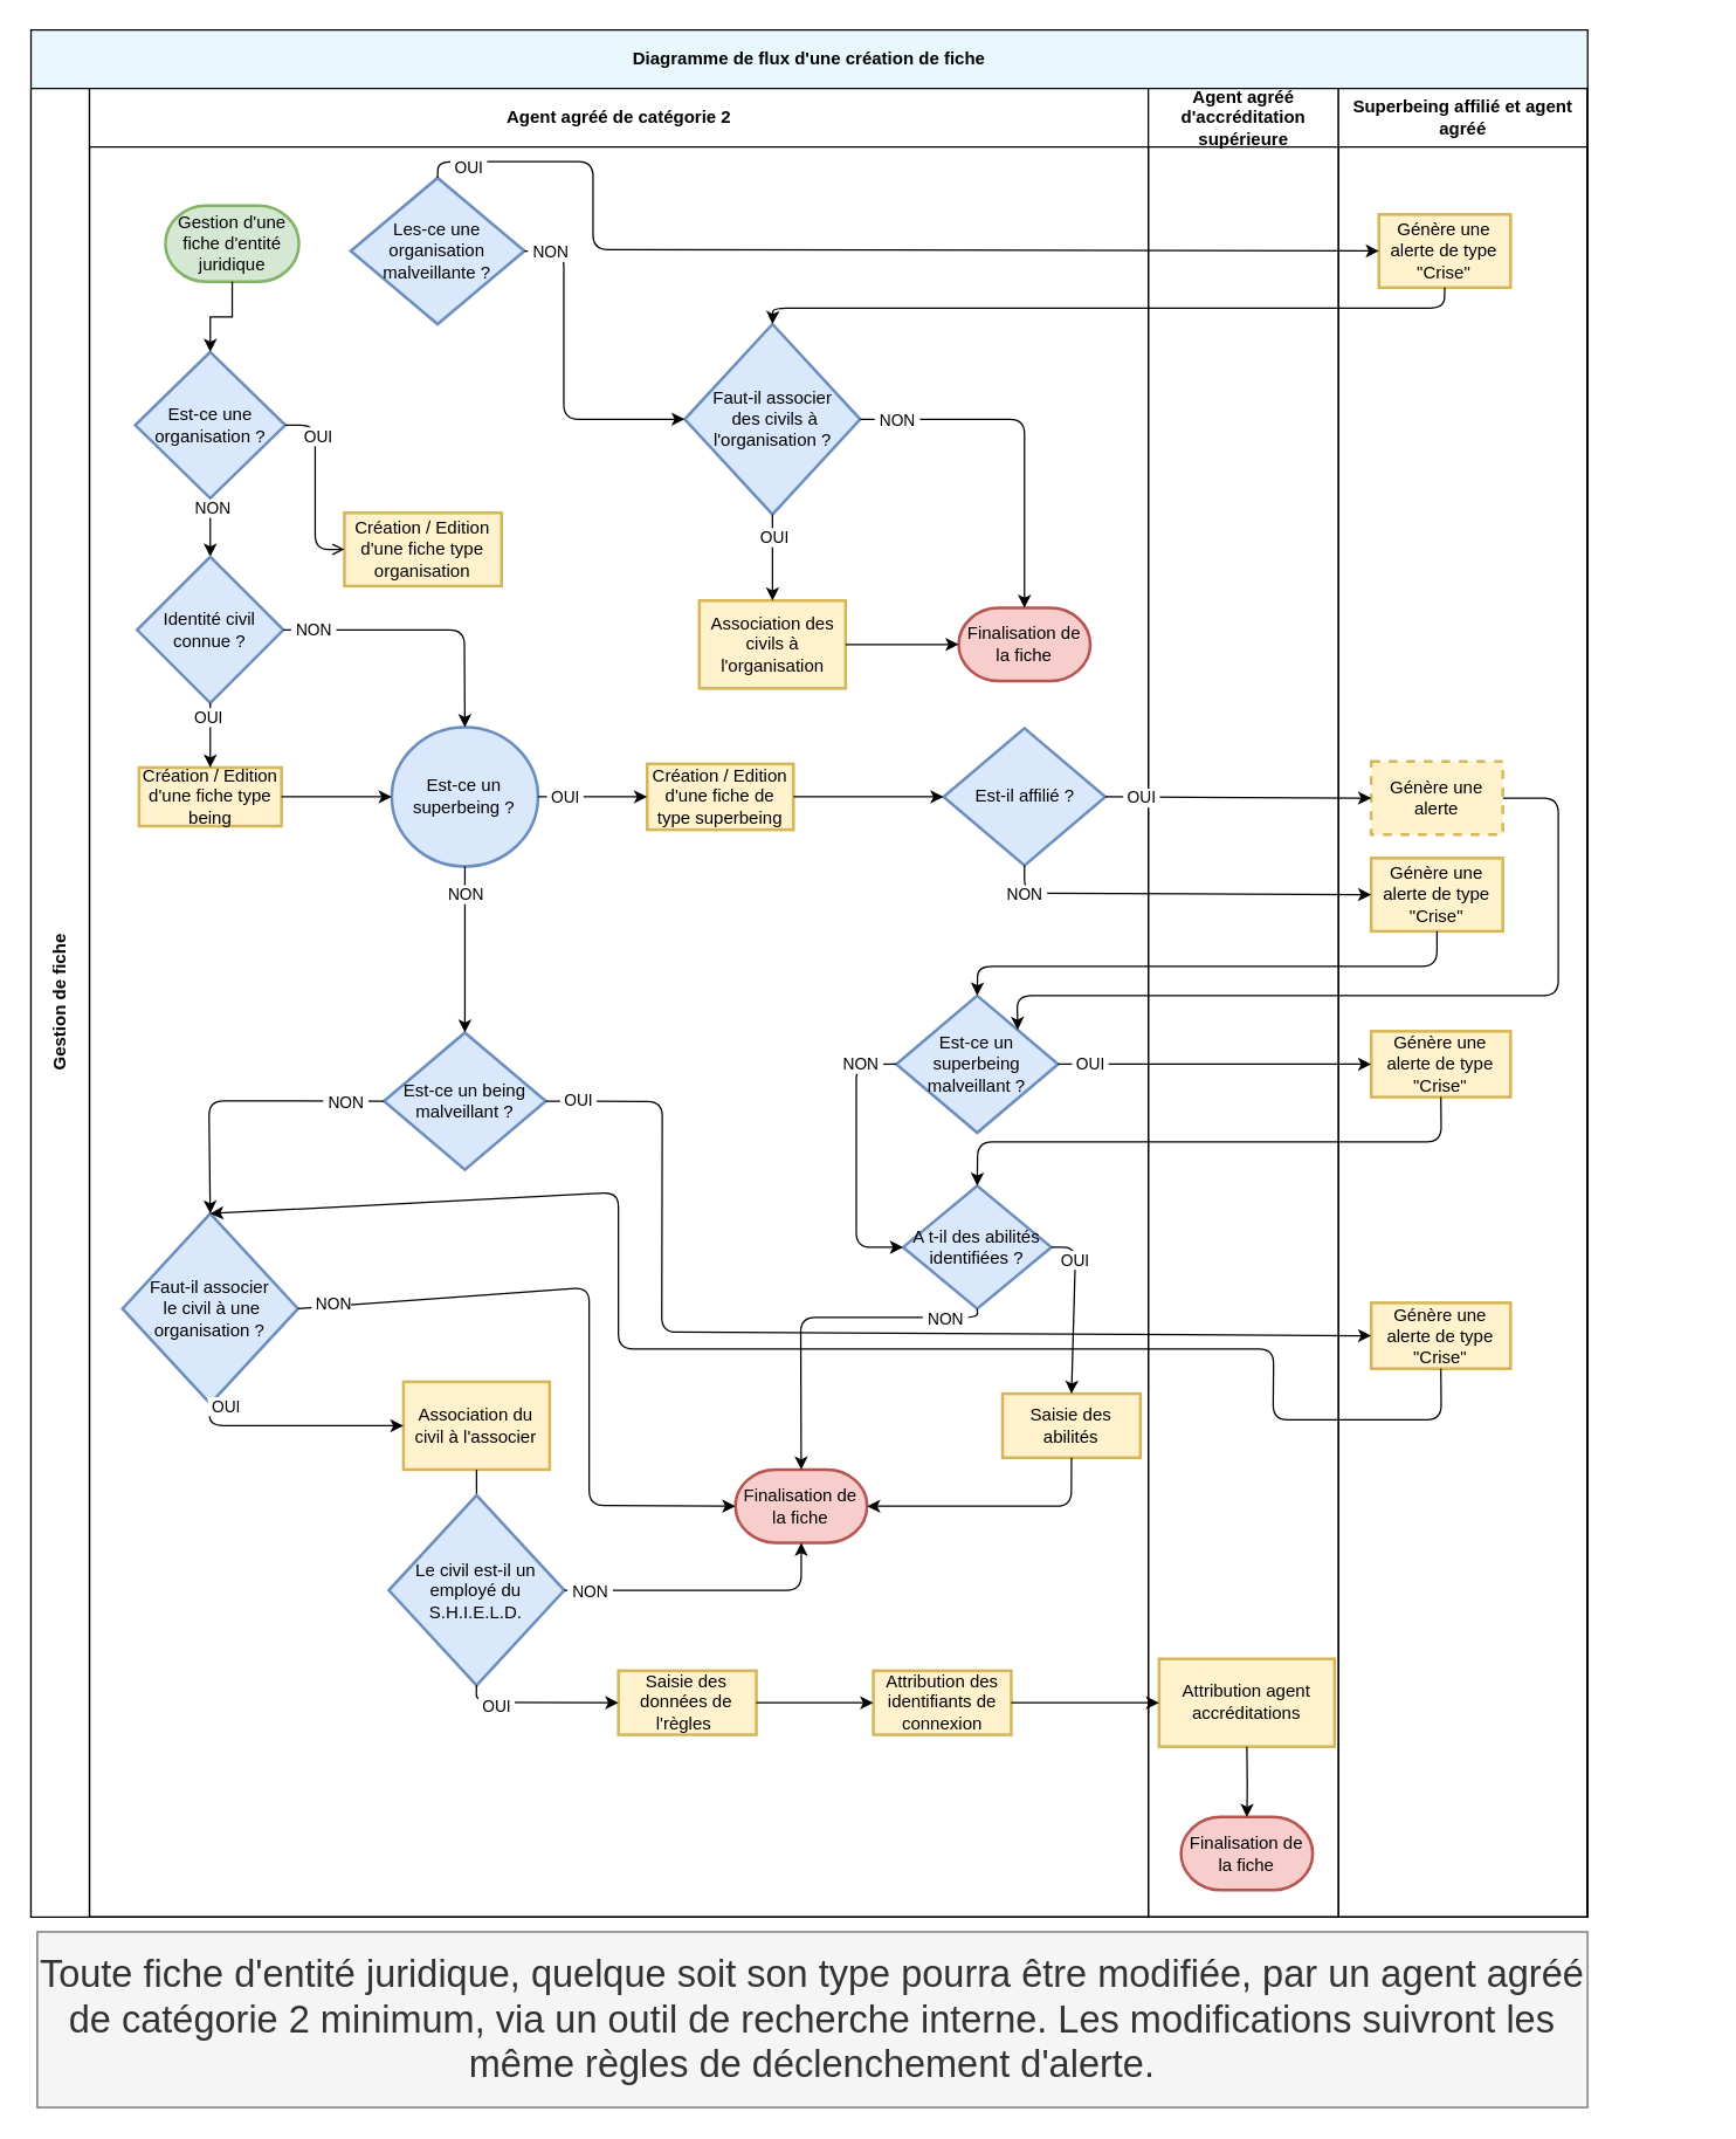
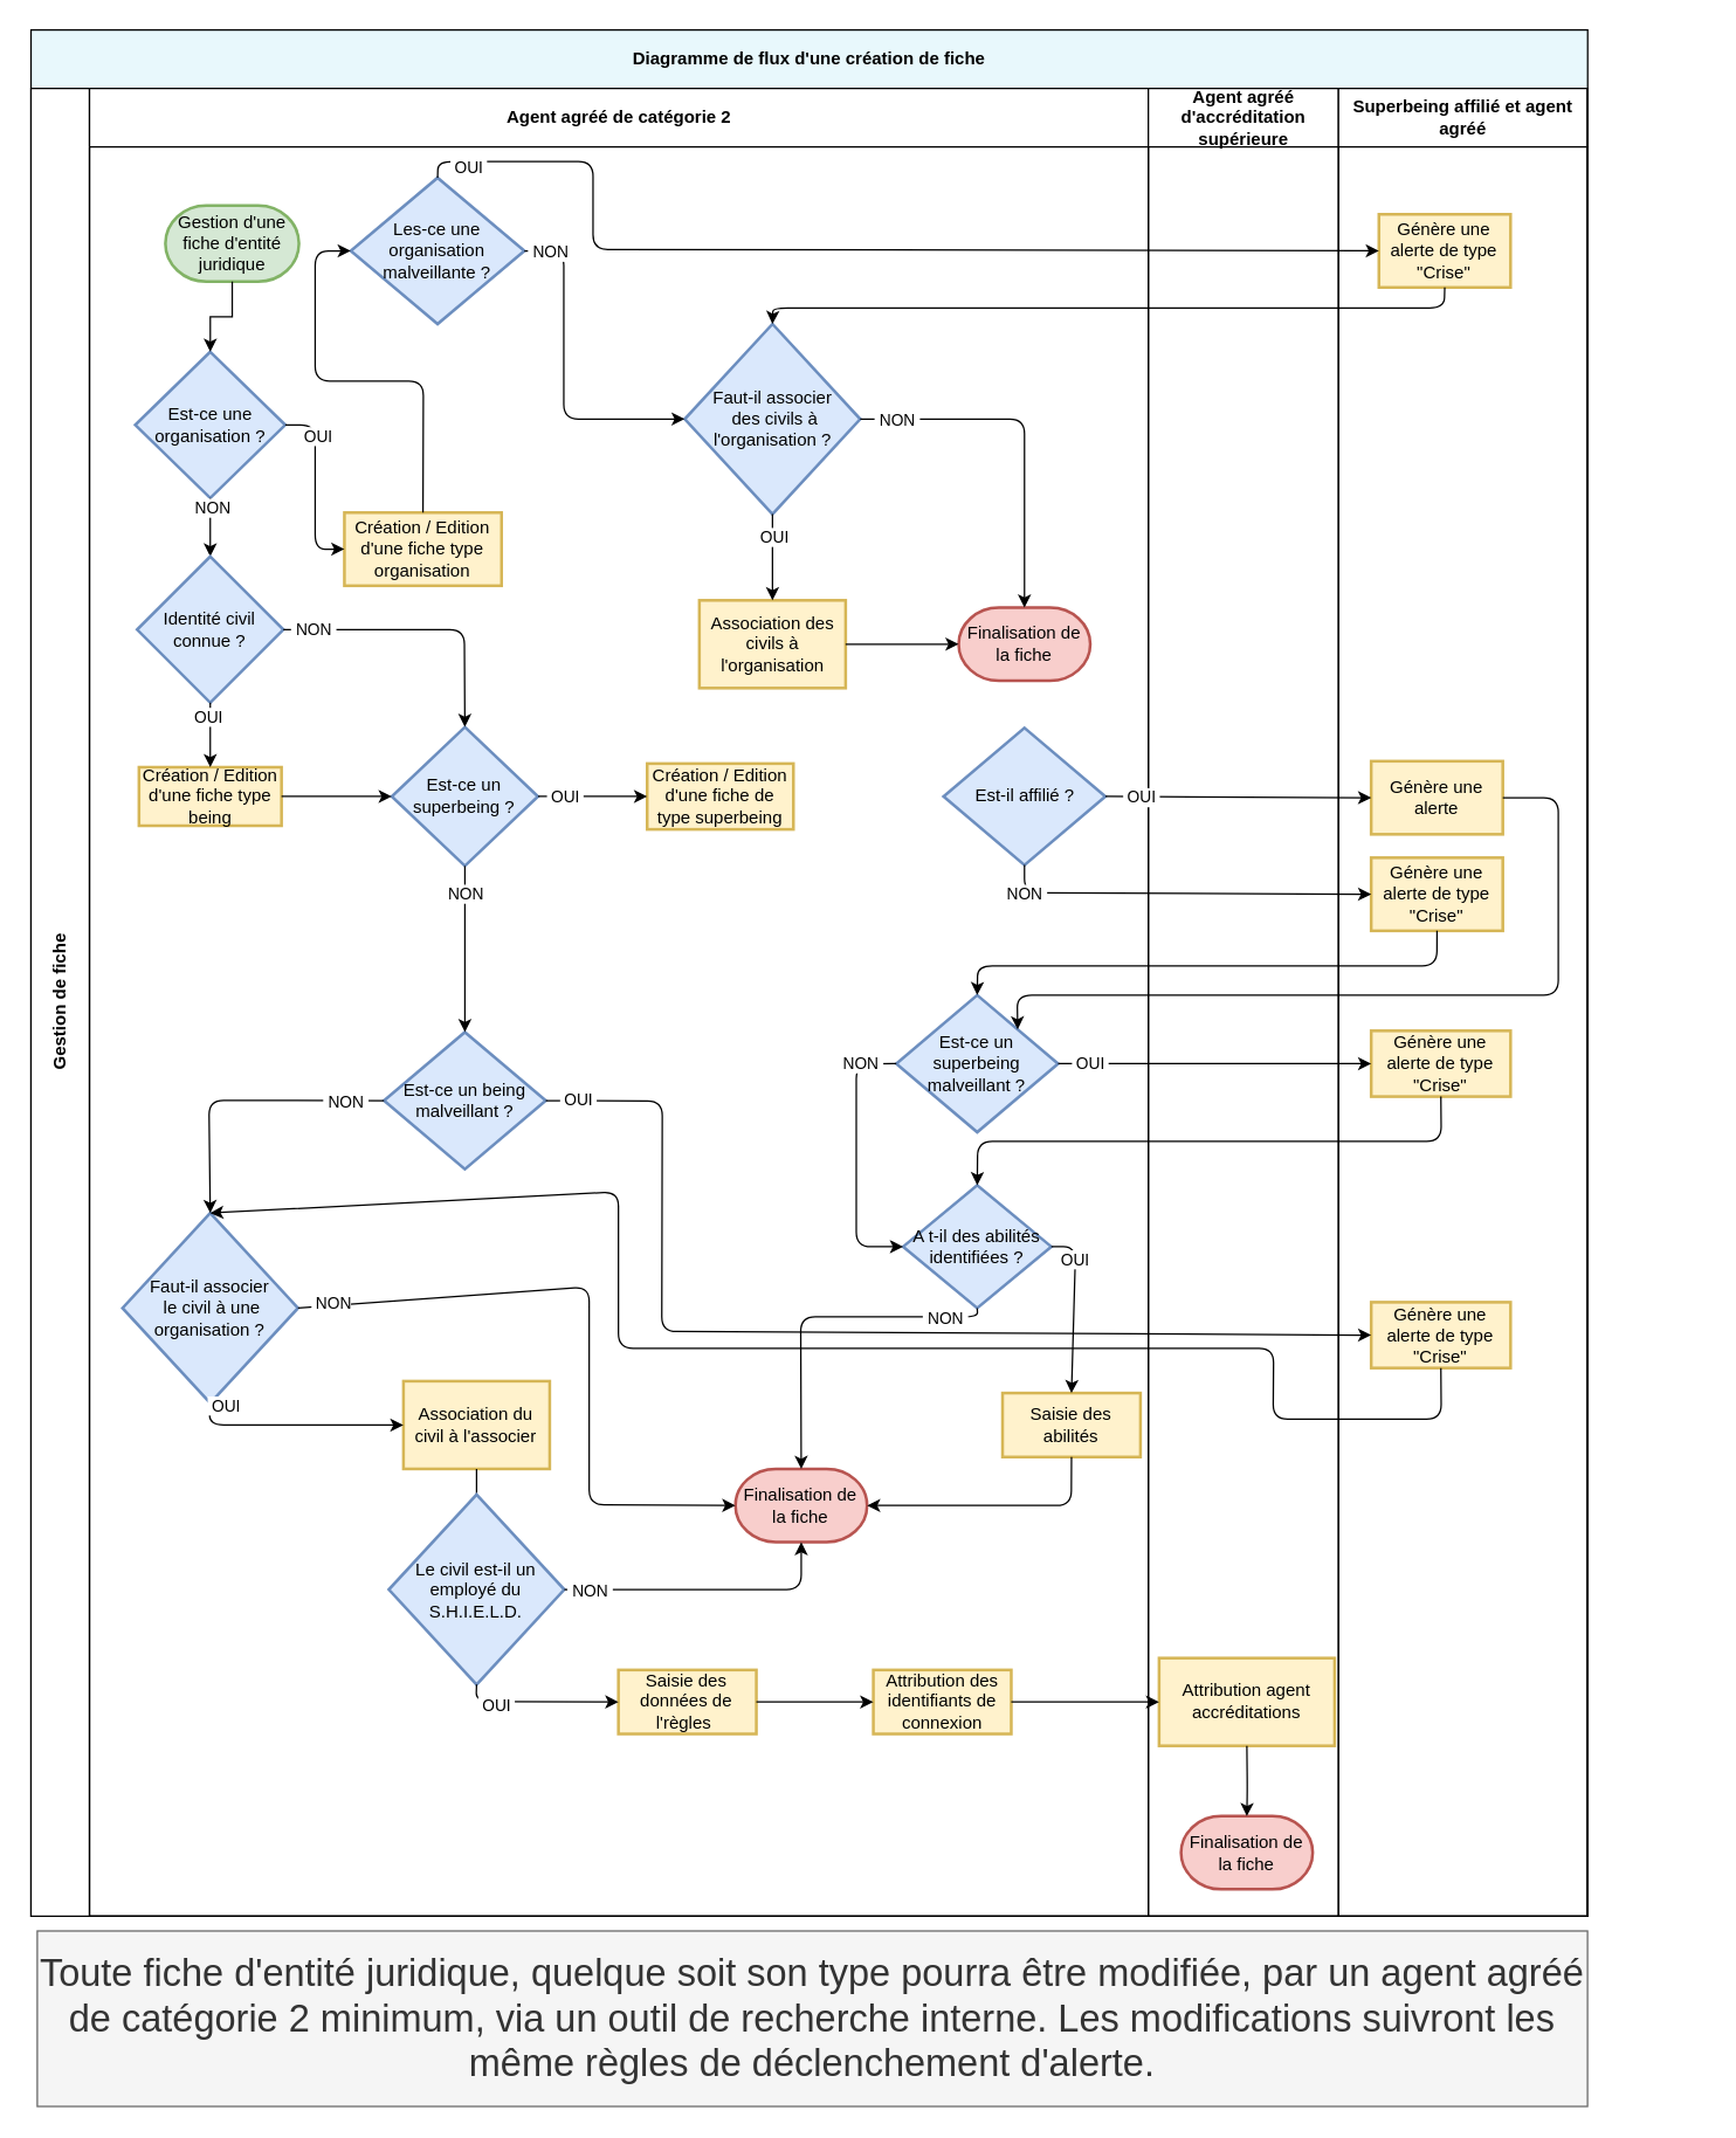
+ <mxCell id="21" value="" style="endArrow=classic;html=1;entryX=0;entryY=0.5;entryDx=0;entryDy=0;exitX=0.5;exitY=0;exitDx=0;exitDy=0;" edge="1" parent="5" source="20" target="9"><mxGeometry width="50" height="50" relative="1" as="geometry"><mxPoint x="291.734" y="275" as="sourcePoint" /><mxPoint x="341.734" y="225" as="targetPoint" /><Array as="points"><mxPoint x="228.3" y="200" /><mxPoint x="154.3" y="200" /><mxPoint x="154.3" y="111" /></Array></mxGeometry></mxCell>
- <mxCell id="53" value="" style="endArrow=open;html=1;entryX=0;entryY=0.5;entryDx=0;entryDy=0;exitX=1;exitY=0.5;exitDx=0;exitDy=0;" edge="1" parent="5" source="7" target="20"><mxGeometry width="50" height="50" relative="1" as="geometry"><mxPoint x="534.304" y="330" as="sourcePoint" /><mxPoint x="584.304" y="280" as="targetPoint" /><Array as="points"><mxPoint x="154.304" y="230" /><mxPoint x="154.3" y="315" /></Array></mxGeometry></mxCell>
+ <mxCell id="53" value="" style="endArrow=classic;html=1;entryX=0;entryY=0.5;entryDx=0;entryDy=0;exitX=1;exitY=0.5;exitDx=0;exitDy=0;" edge="1" parent="5" source="7" target="20"><mxGeometry width="50" height="50" relative="1" as="geometry"><mxPoint x="534.304" y="330" as="sourcePoint" /><mxPoint x="584.304" y="280" as="targetPoint" /><Array as="points"><mxPoint x="154.304" y="230" /><mxPoint x="154.3" y="315" /></Array></mxGeometry></mxCell>
- <mxCell id="44" value="Est-ce un superbeing ?" style="ellipse;whiteSpace=wrap;html=1;strokeColor=#6c8ebf;strokeWidth=2;fillColor=#dae8fc;" vertex="1" parent="5"><mxGeometry x="206.68" y="436.63" width="99.99" height="95" as="geometry" /></mxCell>
+ <mxCell id="44" value="Est-ce un superbeing ?" style="rhombus;whiteSpace=wrap;html=1;strokeColor=#6c8ebf;strokeWidth=2;fillColor=#dae8fc;" vertex="1" parent="5"><mxGeometry x="206.68" y="436.63" width="99.99" height="95" as="geometry" /></mxCell>
- <mxCell id="62" value="" style="endArrow=classic;html=1;entryX=0;entryY=0.5;entryDx=0;entryDy=0;exitX=1;exitY=0.5;exitDx=0;exitDy=0;" edge="1" parent="5" source="40" target="61"><mxGeometry width="50" height="50" relative="1" as="geometry"><mxPoint x="674.3" y="720" as="sourcePoint" /><mxPoint x="724.3" y="670" as="targetPoint" /></mxGeometry></mxCell>
- <mxCell id="77" value="Génère une alerte" style="whiteSpace=wrap;html=1;strokeColor=#d6b656;strokeWidth=2;fillColor=#fff2cc;dashed=1;" vertex="1" parent="72"><mxGeometry x="22.37" y="460" width="90" height="50" as="geometry" /></mxCell>
+ <mxCell id="77" value="Génère une alerte" style="whiteSpace=wrap;html=1;strokeColor=#d6b656;strokeWidth=2;fillColor=#fff2cc;" vertex="1" parent="72"><mxGeometry x="22.37" y="460" width="90" height="50" as="geometry" /></mxCell>
